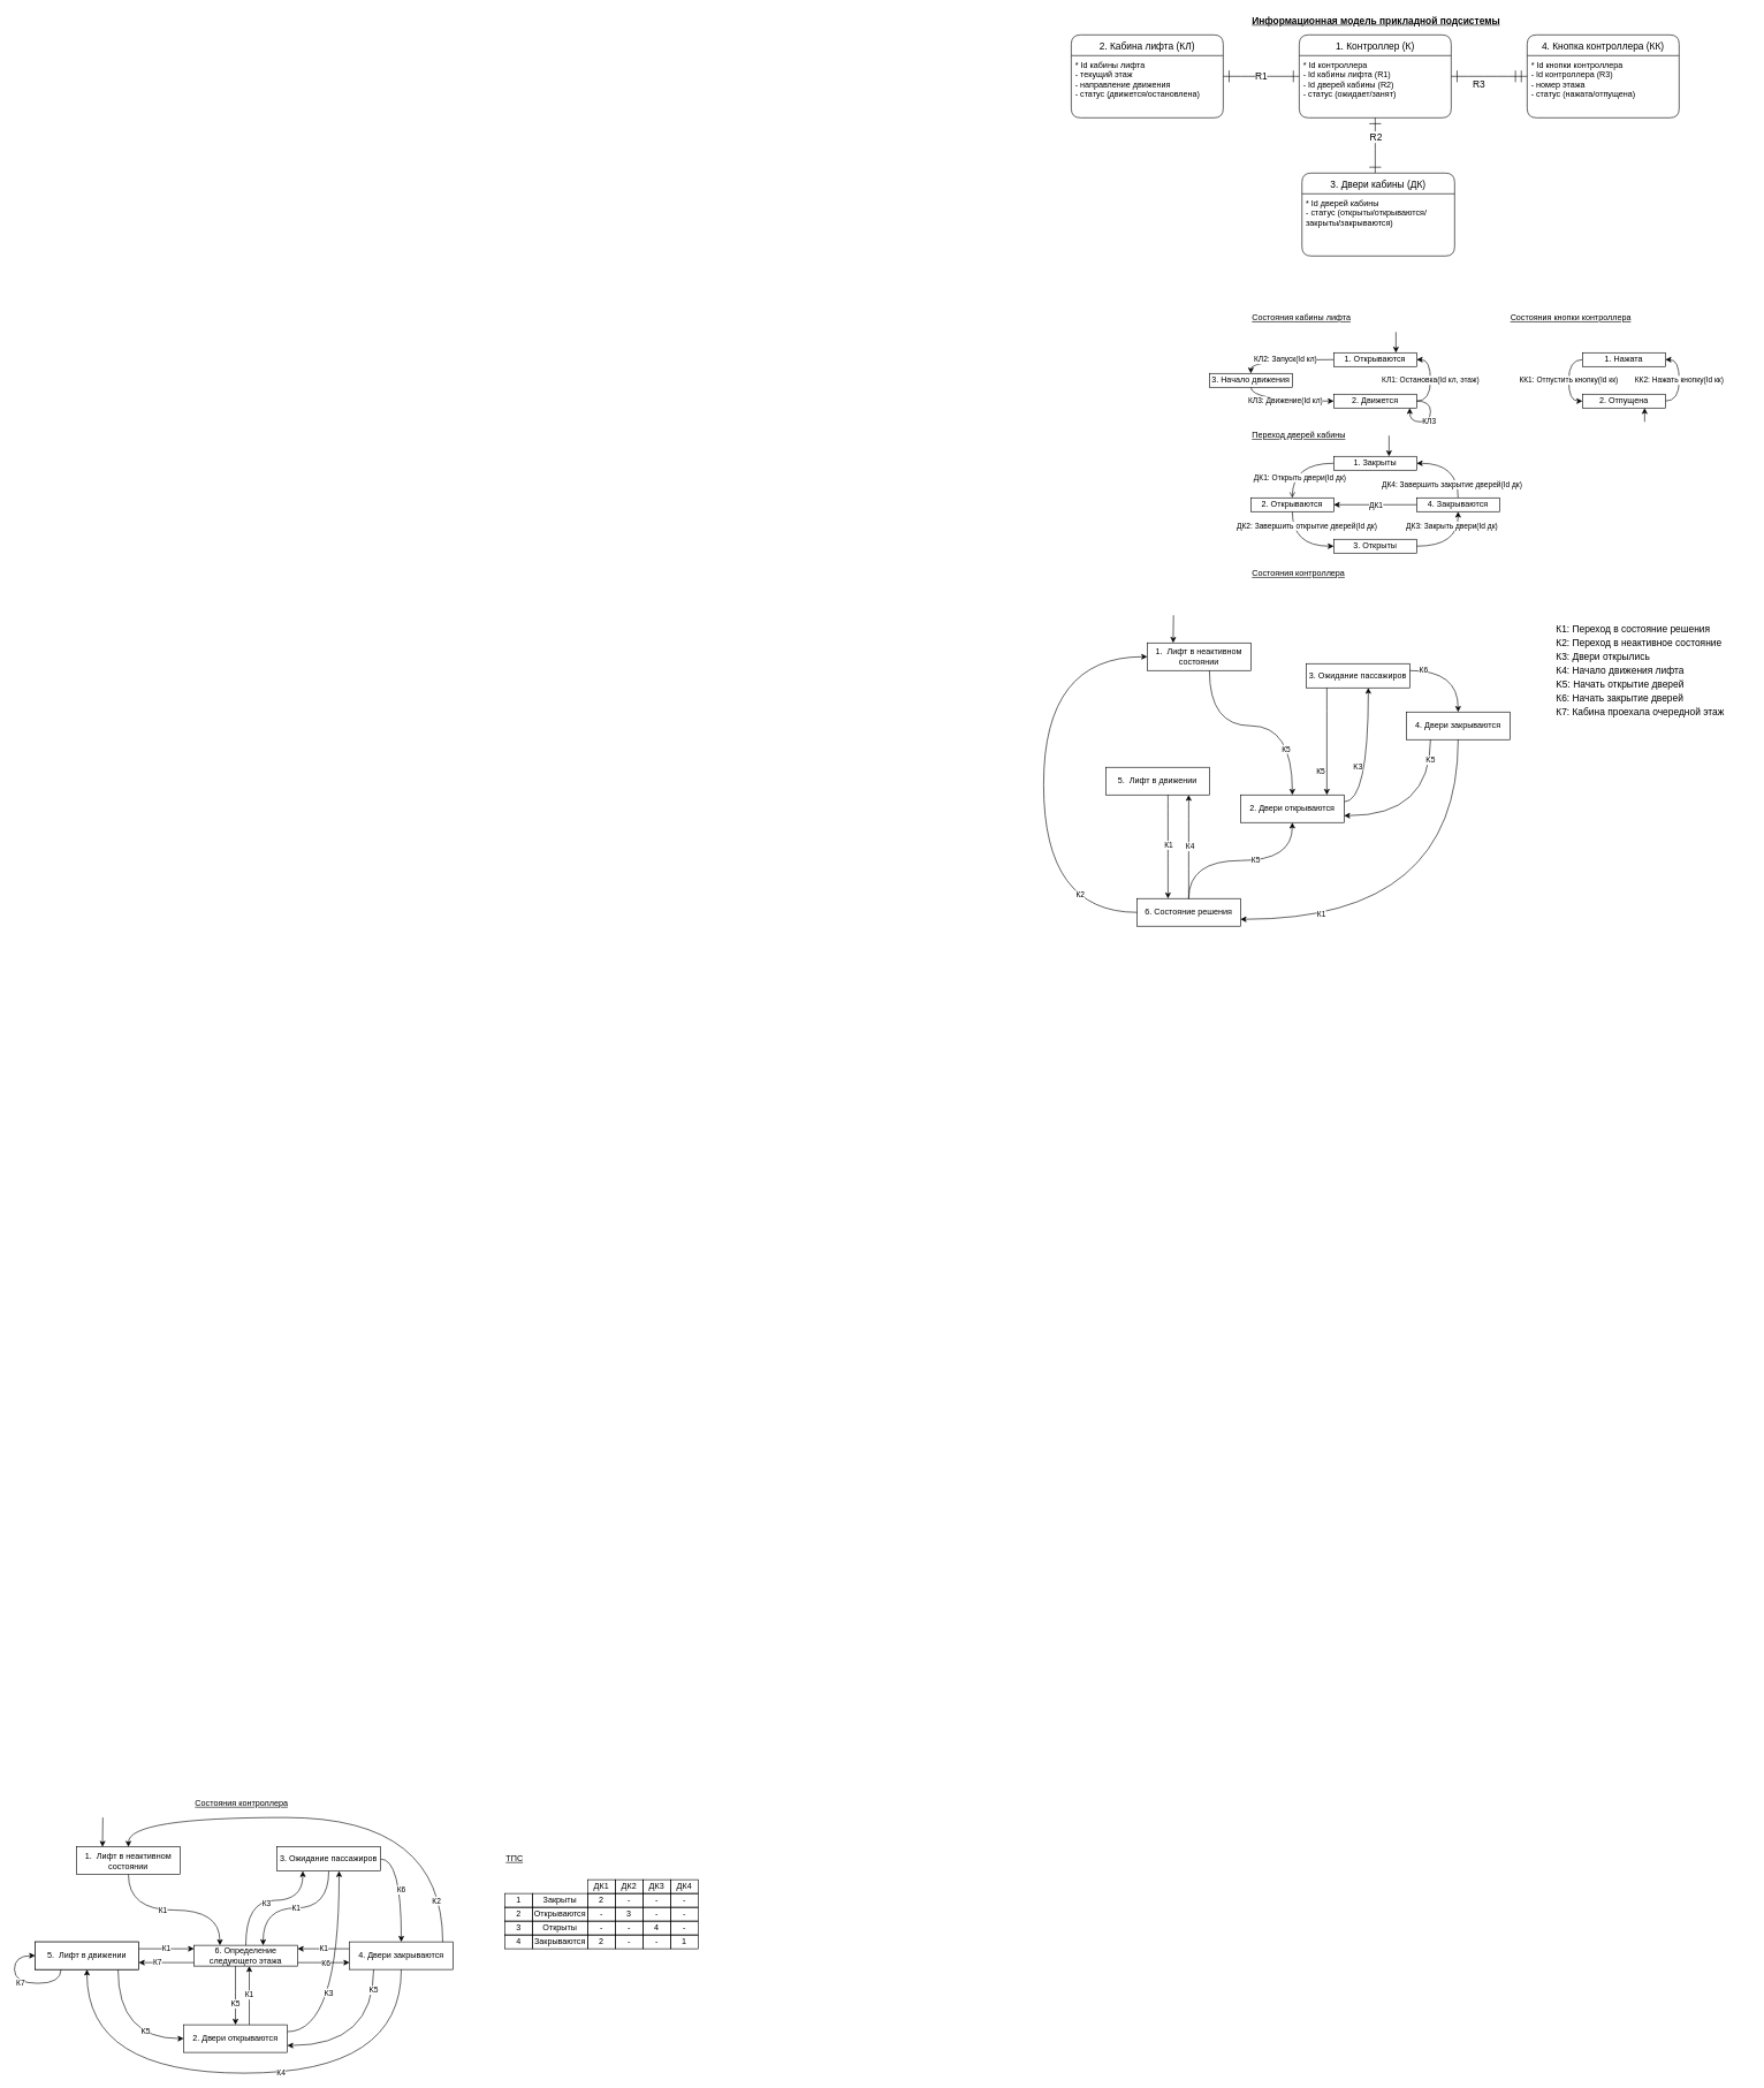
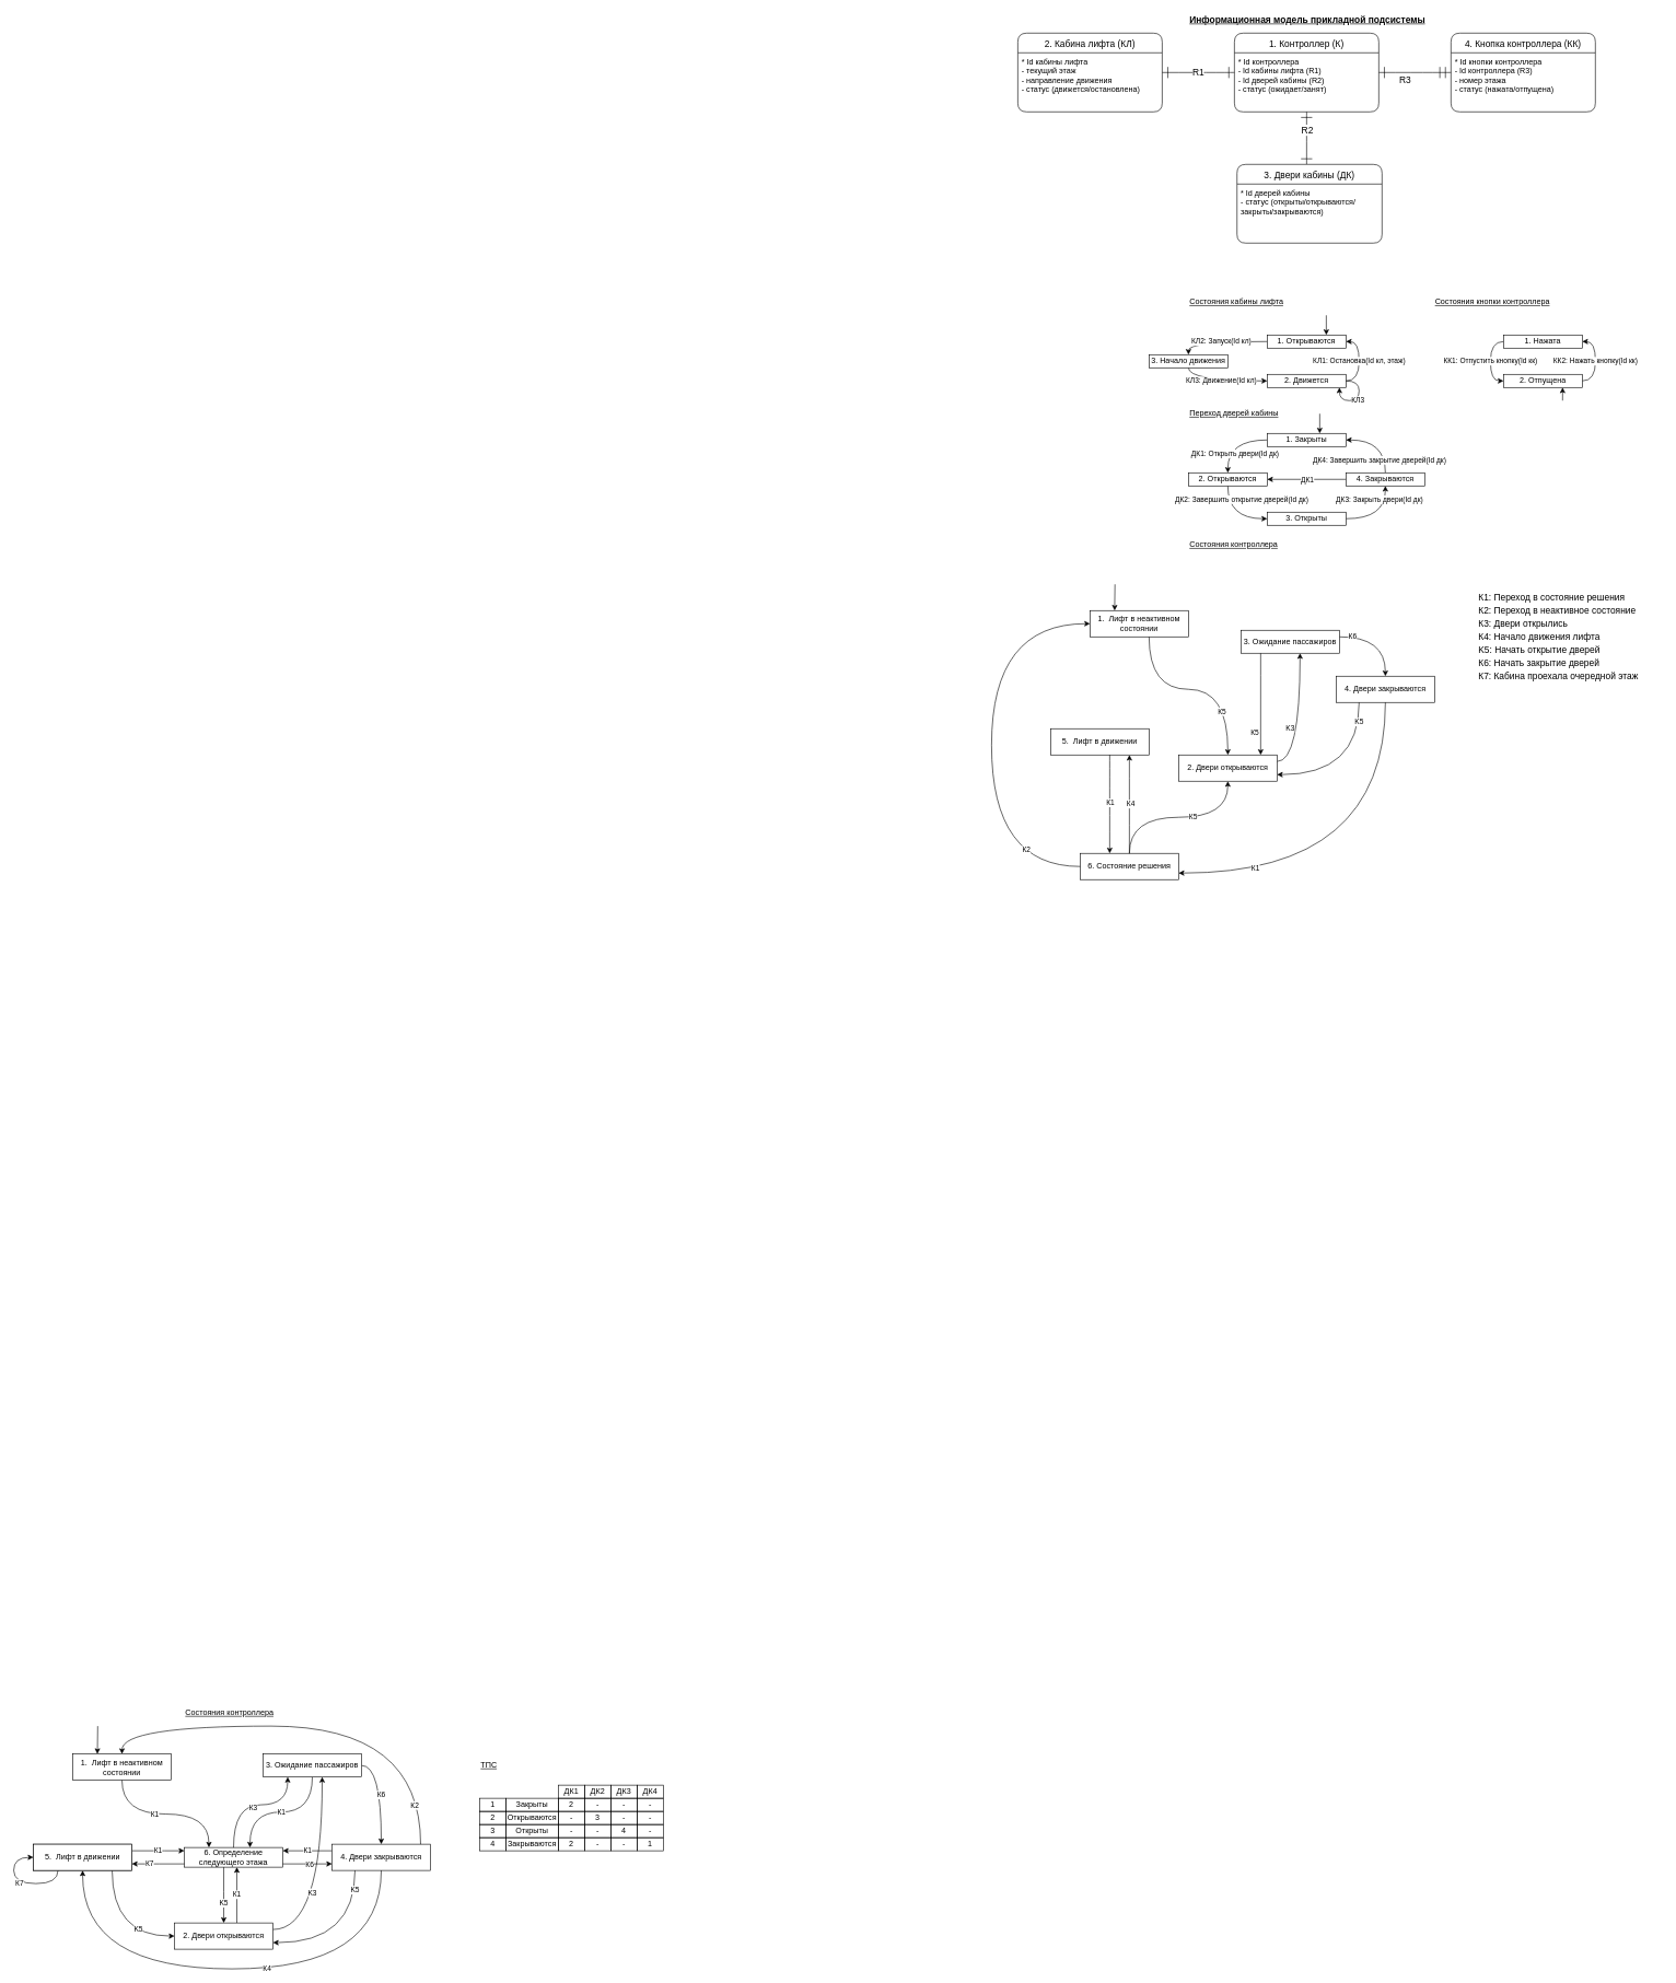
- <mxCell id="27" style="edgeStyle=orthogonalEdgeStyle;curved=1;orthogonalLoop=1;jettySize=auto;html=1;entryX=0.5;entryY=0;entryDx=0;entryDy=0;exitX=0;exitY=0.5;exitDx=0;exitDy=0;endArrow=open;" parent="1" source="29" target="32" edge="1"><mxGeometry relative="1" as="geometry" /></mxCell>
+ <mxCell id="27" style="edgeStyle=orthogonalEdgeStyle;curved=1;orthogonalLoop=1;jettySize=auto;html=1;entryX=0.5;entryY=0;entryDx=0;entryDy=0;exitX=0;exitY=0.5;exitDx=0;exitDy=0;" parent="1" source="29" target="32" edge="1"><mxGeometry relative="1" as="geometry" /></mxCell>
